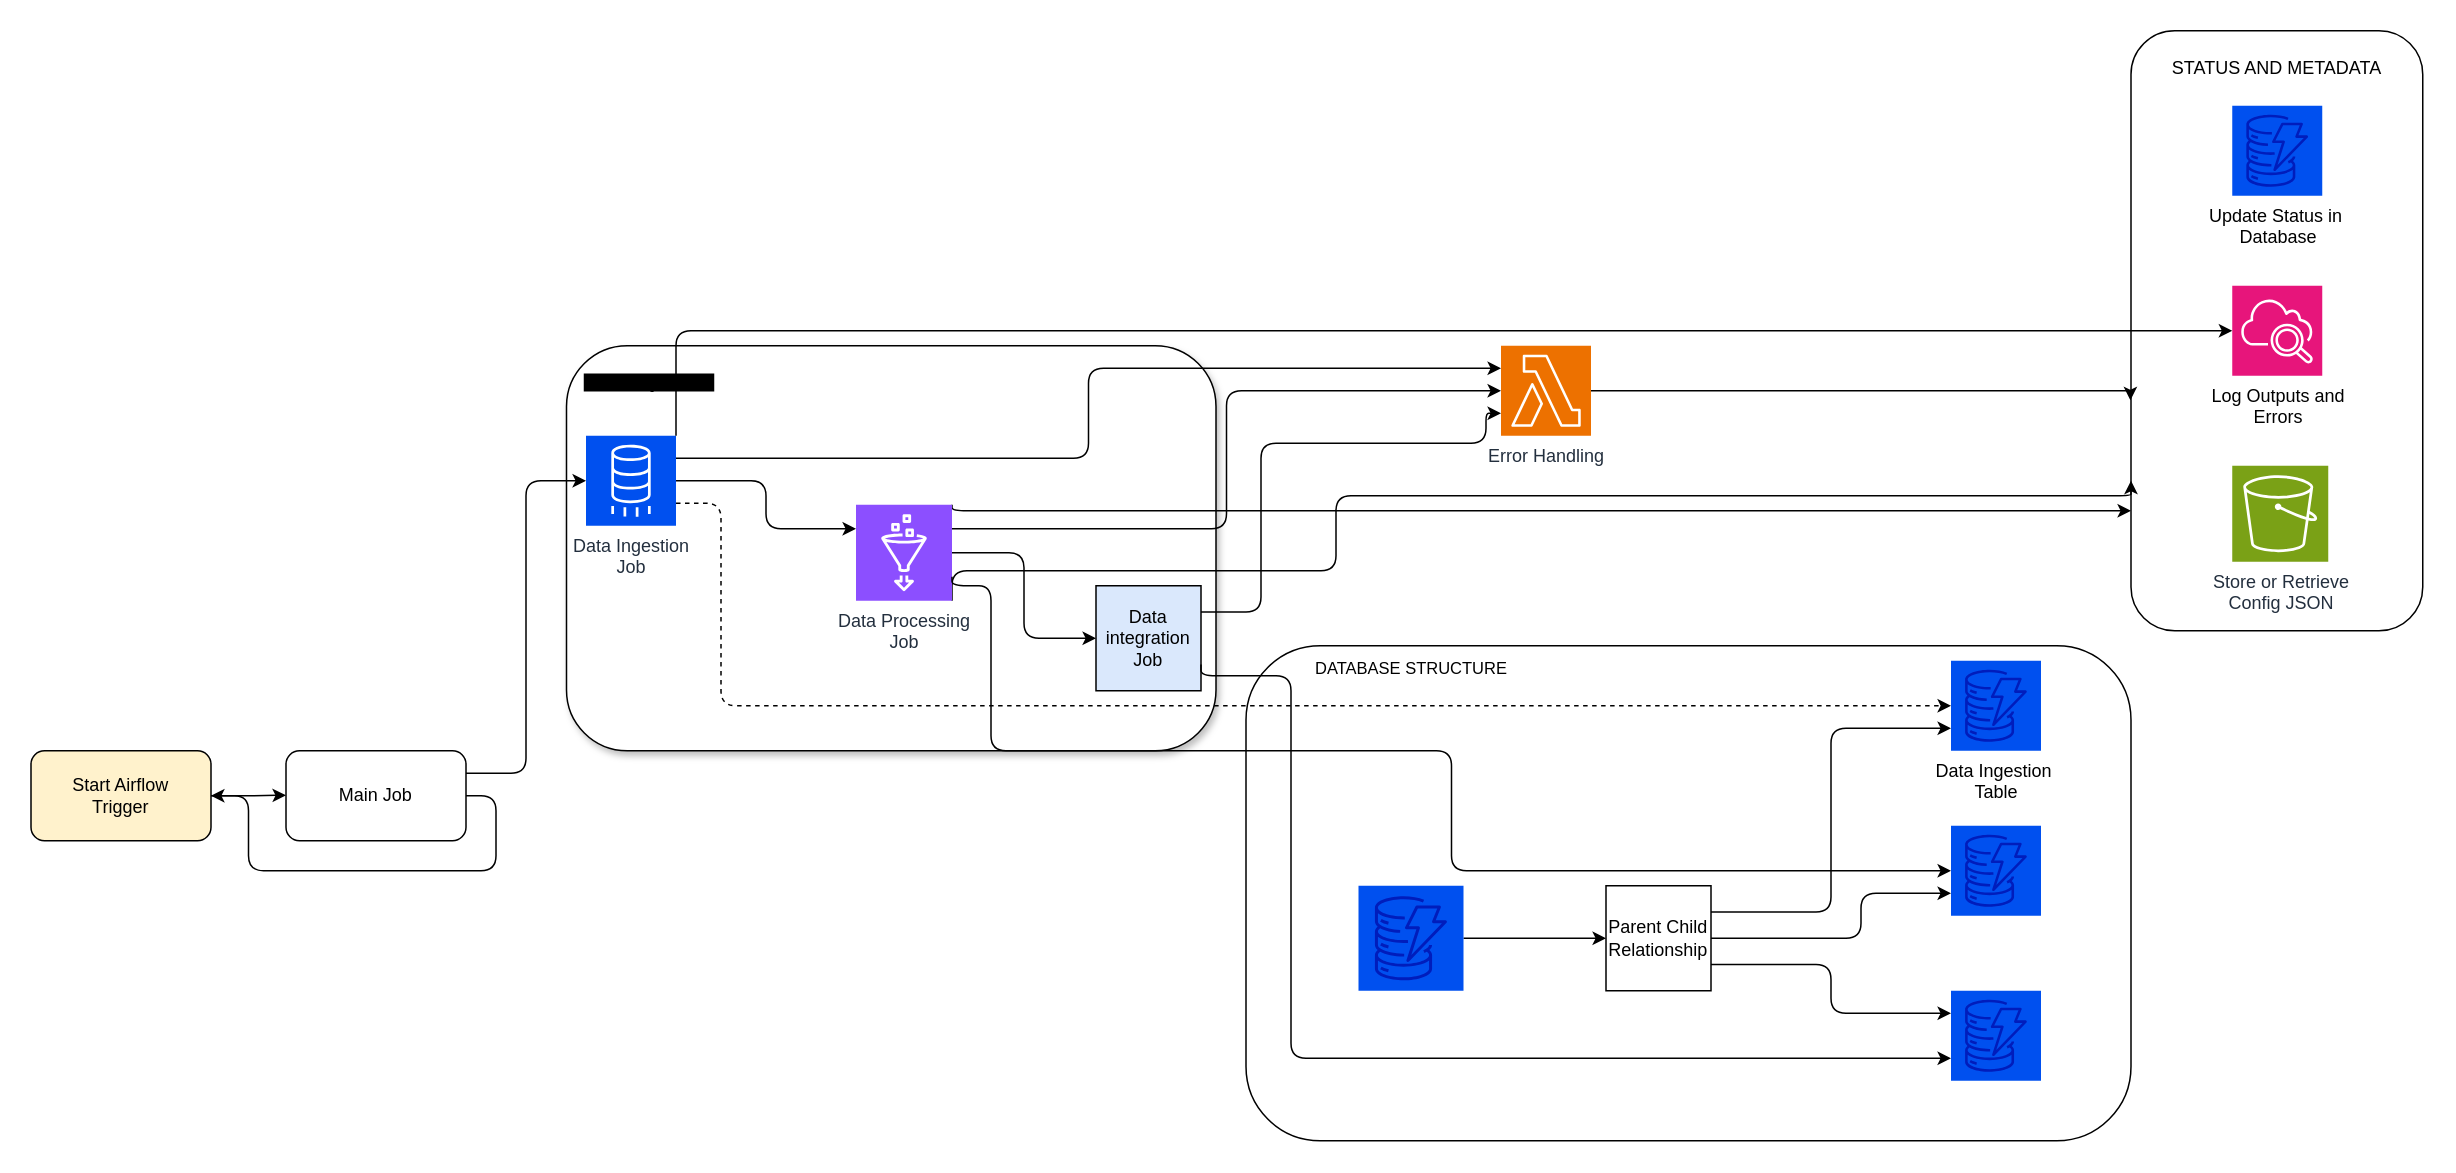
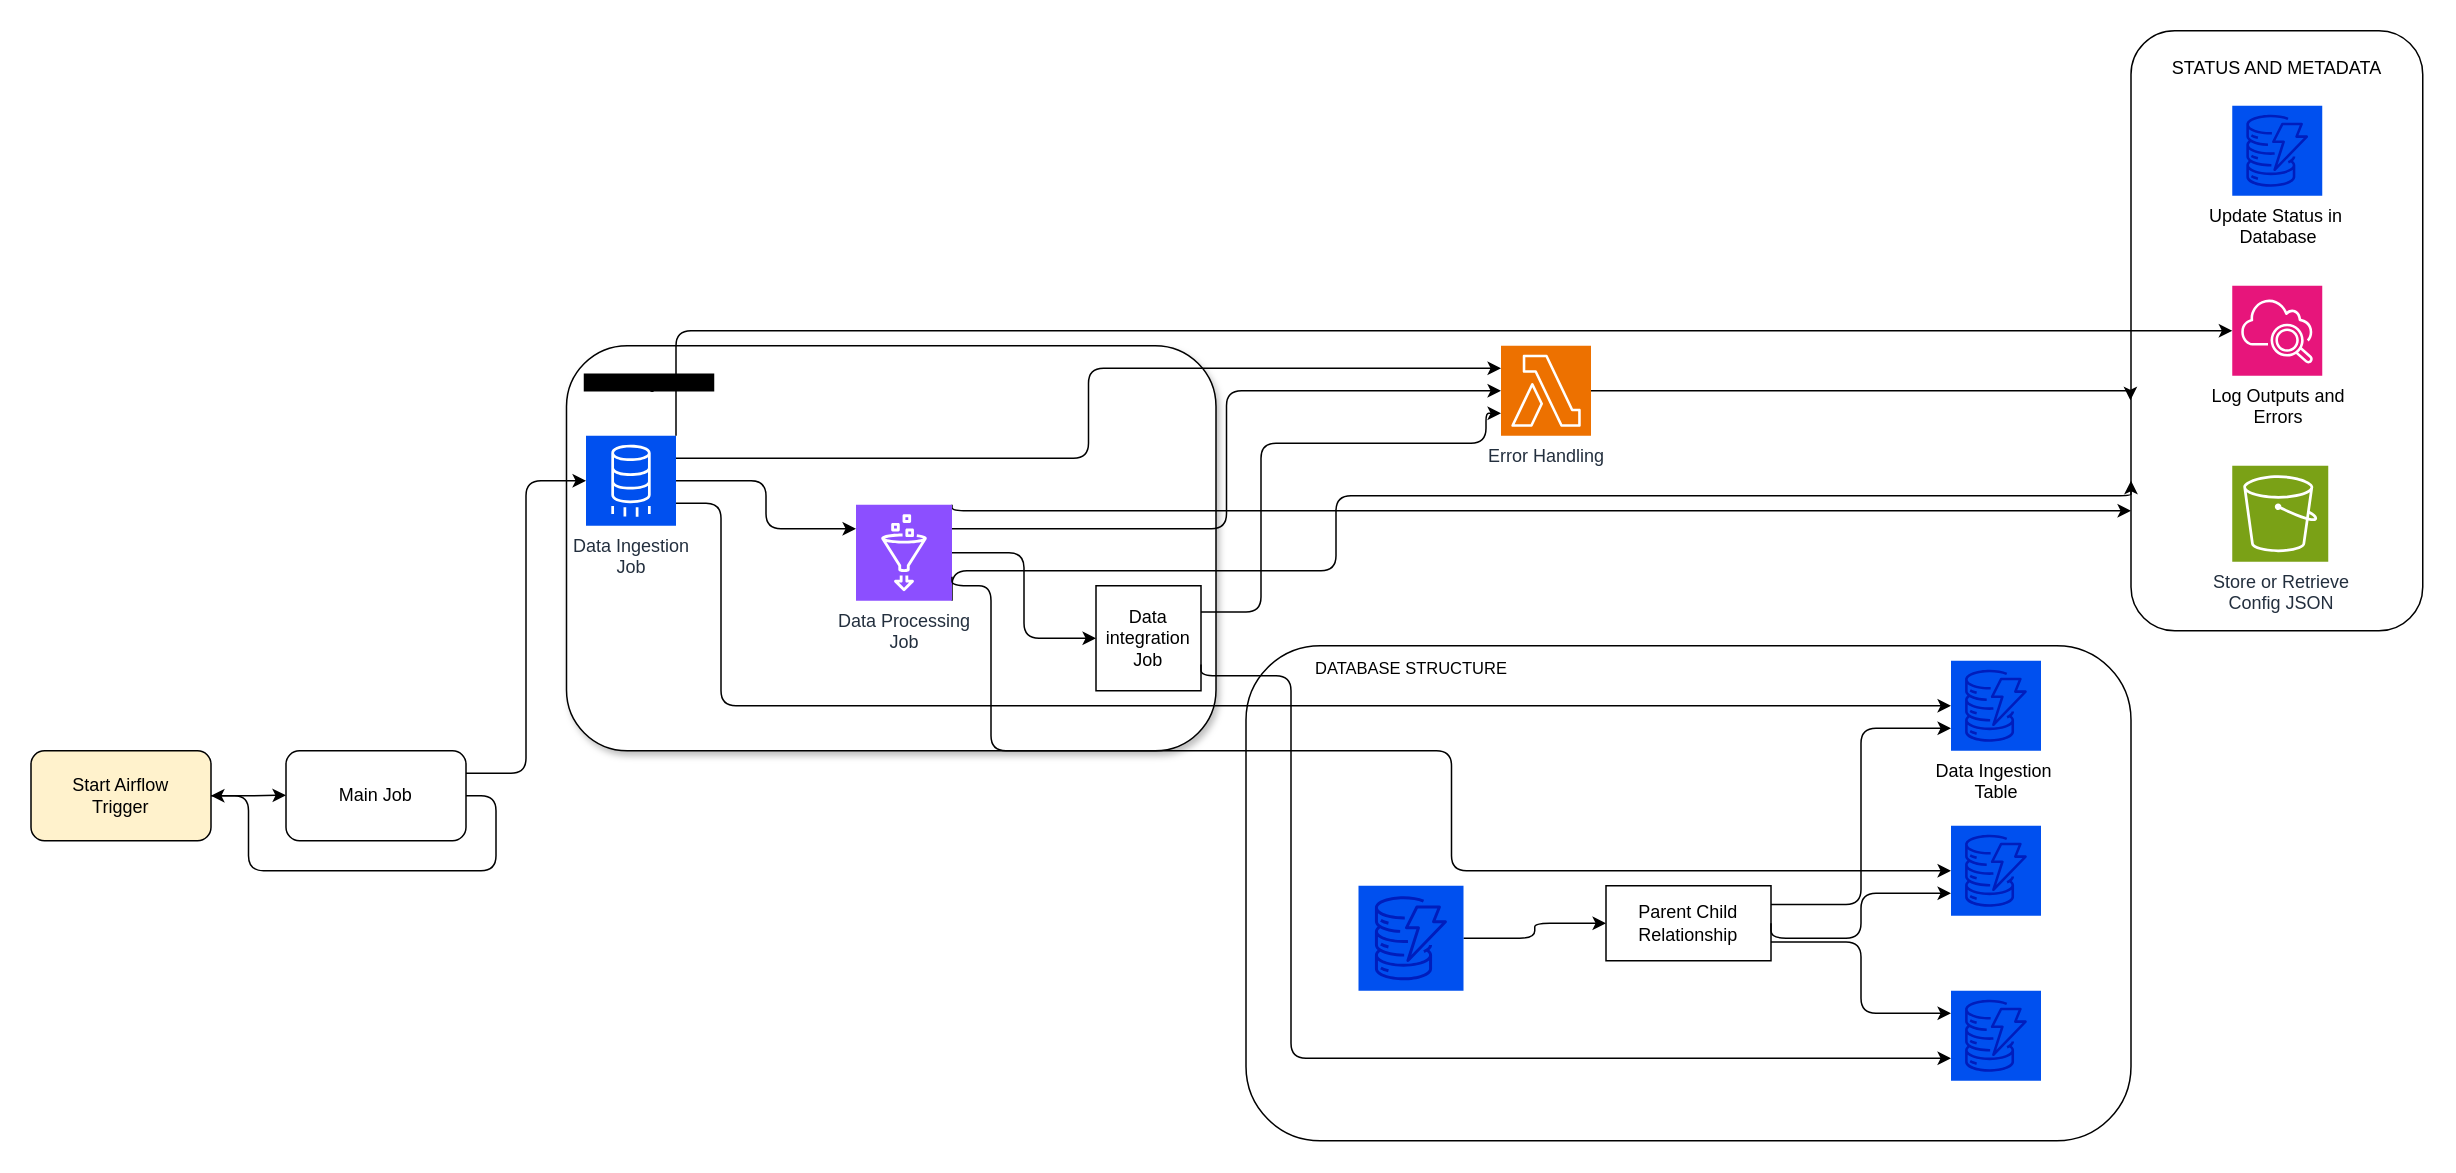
- <mxCell id="19" value="Data integration&lt;div&gt;Job&lt;/div&gt;" style="whiteSpace=wrap;html=1;aspect=fixed;fillColor=#dae8fc;" vertex="1" parent="1"><mxGeometry x="730" y="390" width="70" height="70" as="geometry" /></mxCell>
+ <mxCell id="19" value="Data integration&lt;div&gt;Job&lt;/div&gt;" style="whiteSpace=wrap;html=1;aspect=fixed;" vertex="1" parent="1"><mxGeometry x="730" y="390" width="70" height="70" as="geometry" /></mxCell>
- <mxCell id="27" style="edgeStyle=orthogonalEdgeStyle;rounded=1;orthogonalLoop=1;jettySize=auto;html=1;exitX=1;exitY=0.75;exitDx=0;exitDy=0;exitPerimeter=0;entryX=0;entryY=0.5;entryDx=0;entryDy=0;entryPerimeter=0;curved=0;dashed=1;" edge="1" parent="1" source="6" target="23"><mxGeometry relative="1" as="geometry"><Array as="points"><mxPoint x="480" y="335" /><mxPoint x="480" y="470" /></Array></mxGeometry></mxCell>
+ <mxCell id="27" style="edgeStyle=orthogonalEdgeStyle;rounded=1;orthogonalLoop=1;jettySize=auto;html=1;exitX=1;exitY=0.75;exitDx=0;exitDy=0;exitPerimeter=0;entryX=0;entryY=0.5;entryDx=0;entryDy=0;entryPerimeter=0;curved=0;" edge="1" parent="1" source="6" target="23"><mxGeometry relative="1" as="geometry"><Array as="points"><mxPoint x="480" y="335" /><mxPoint x="480" y="470" /></Array></mxGeometry></mxCell>
- <mxCell id="22" value="Parent Child&lt;div&gt;Relationship&lt;/div&gt;" style="whiteSpace=wrap;html=1;aspect=fixed;" vertex="1" parent="1"><mxGeometry x="1070" y="590" width="70" height="70" as="geometry" /></mxCell>
+ <mxCell id="22" value="Parent Child&lt;div&gt;Relationship&lt;/div&gt;" style="whiteSpace=wrap;html=1;aspect=fixed;" vertex="1" parent="1"><mxGeometry x="1070" y="590" width="110" height="50" as="geometry" /></mxCell>
